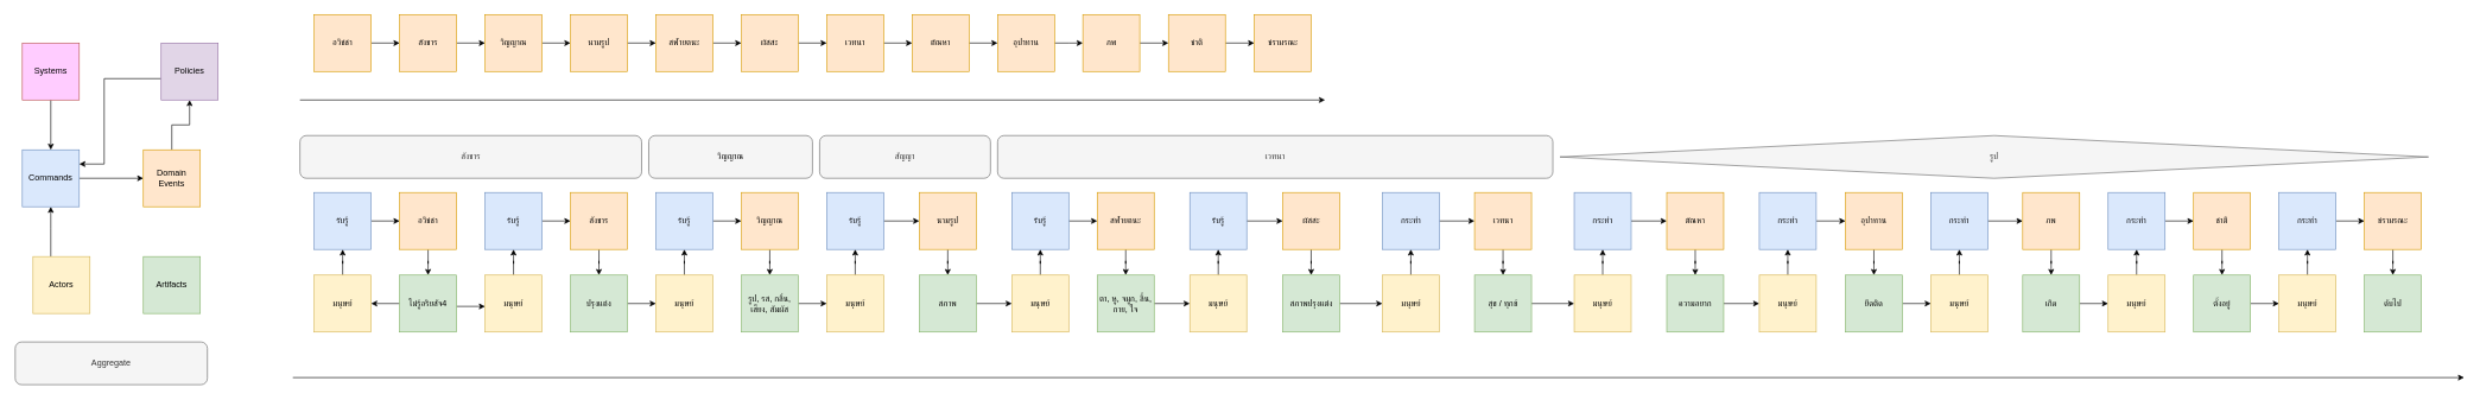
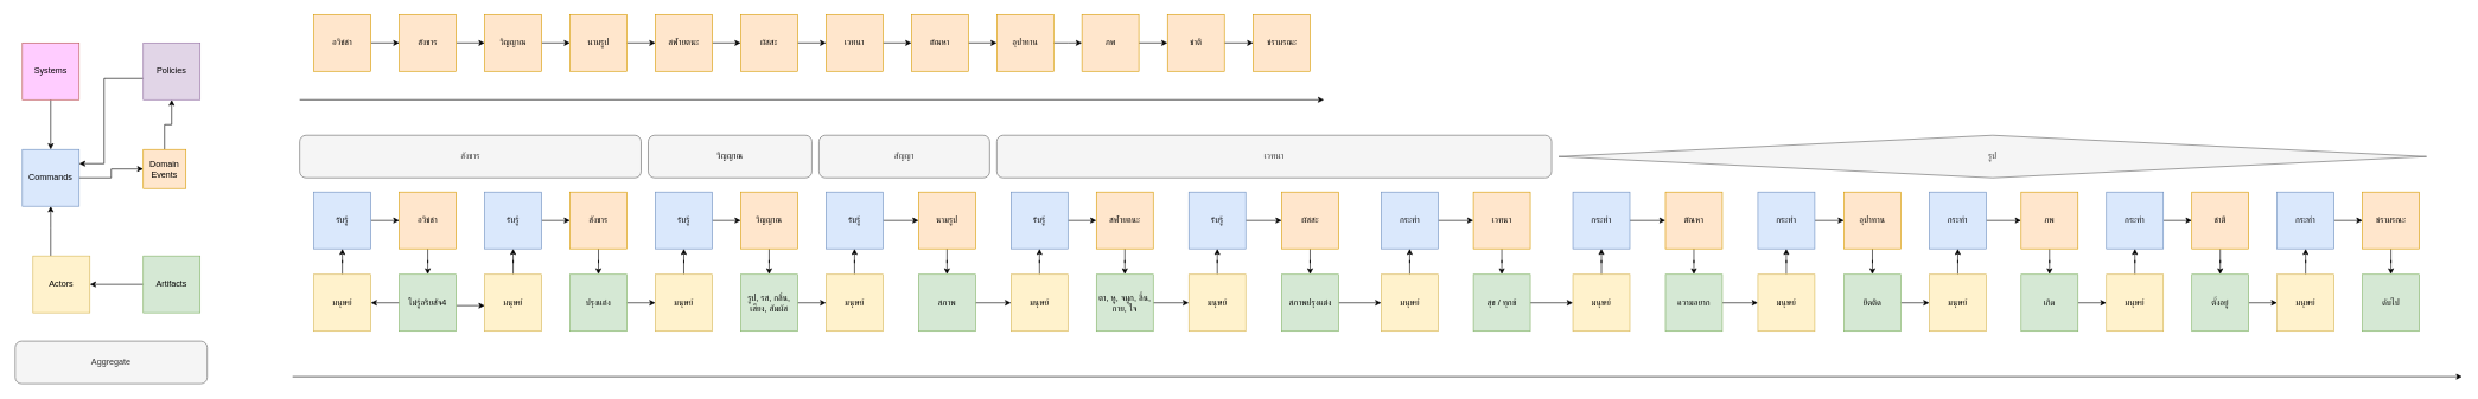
- <mxCell id="41" value="Policies" style="whiteSpace=wrap;html=1;aspect=fixed;fillColor=#e1d5e7;strokeColor=#9673a6;" vertex="1" parent="1"><mxGeometry x="225" y="60" width="80" height="80" as="geometry" /></mxCell>
+ <mxCell id="41" value="Policies" style="whiteSpace=wrap;html=1;aspect=fixed;fillColor=#e1d5e7;strokeColor=#9673a6;" vertex="1" parent="1"><mxGeometry x="200" y="60" width="80" height="80" as="geometry" /></mxCell>
- <mxCell id="35" value="Domain Events" style="whiteSpace=wrap;html=1;aspect=fixed;fillColor=#ffe6cc;strokeColor=#d79b00;" vertex="1" parent="1"><mxGeometry x="200" y="210" width="80" height="80" as="geometry" /></mxCell>
+ <mxCell id="35" value="Domain Events" style="whiteSpace=wrap;html=1;aspect=fixed;fillColor=#ffe6cc;strokeColor=#d79b00;" vertex="1" parent="1"><mxGeometry x="200" y="210" width="60" height="55" as="geometry" /></mxCell>
+ <mxCell id="36" value="" style="edgeStyle=orthogonalEdgeStyle;rounded=0;orthogonalLoop=1;jettySize=auto;html=1;" edge="1" parent="1" source="37" target="31"><mxGeometry relative="1" as="geometry" /></mxCell>
